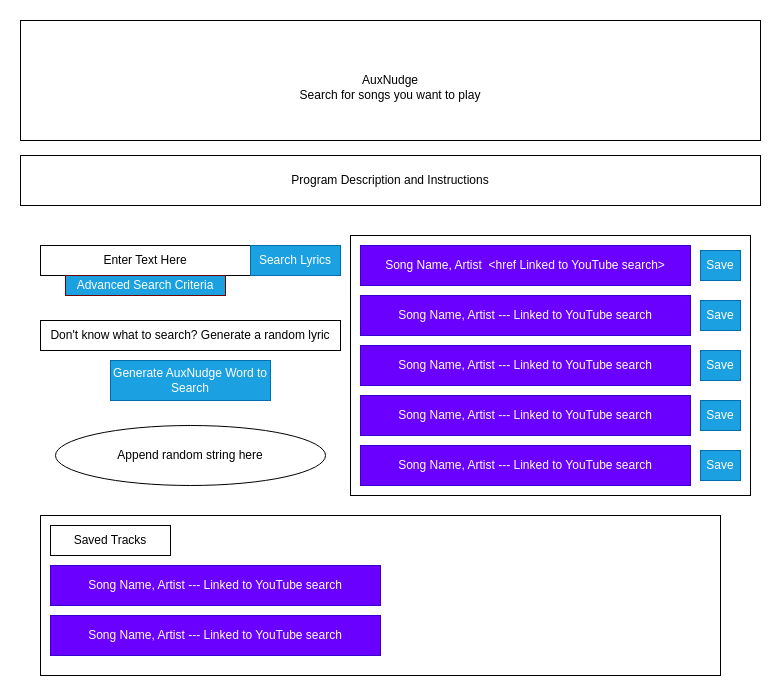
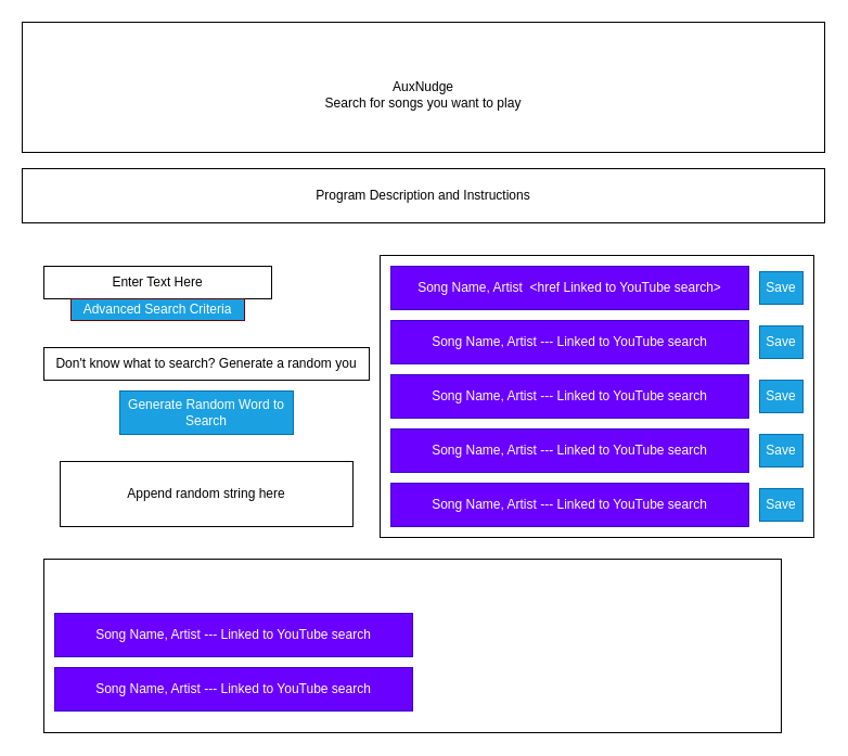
- <mxCell id="4" value="Search Lyrics" style="whiteSpace=wrap;html=1;fillColor=#1ba1e2;fontColor=#ffffff;strokeColor=#006EAF;" parent="1" vertex="1"><mxGeometry x="250" y="245" width="90" height="30" as="geometry" /></mxCell>
- <mxCell id="5" value="Don't know what to search? Generate a random lyric" style="whiteSpace=wrap;html=1;" parent="1" vertex="1"><mxGeometry x="40" y="320" width="300" height="30" as="geometry" /></mxCell>
+ <mxCell id="5" value="Don't know what to search? Generate a random you" style="whiteSpace=wrap;html=1;" parent="1" vertex="1"><mxGeometry x="40" y="320" width="300" height="30" as="geometry" /></mxCell>
- <mxCell id="6" value="Generate AuxNudge Word to Search" style="whiteSpace=wrap;html=1;fillColor=#1ba1e2;fontColor=#ffffff;strokeColor=#006EAF;" parent="1" vertex="1"><mxGeometry x="110" y="360" width="160" height="40" as="geometry" /></mxCell>
+ <mxCell id="6" value="Generate Random Word to Search" style="whiteSpace=wrap;html=1;fillColor=#1ba1e2;fontColor=#ffffff;strokeColor=#006EAF;" parent="1" vertex="1"><mxGeometry x="110" y="360" width="160" height="40" as="geometry" /></mxCell>
- <mxCell id="8" value="Append random string here" style="ellipse;whiteSpace=wrap;html=1;" parent="1" vertex="1"><mxGeometry x="55" y="425" width="270" height="60" as="geometry" /></mxCell>
+ <mxCell id="8" value="Append random string here" style="whiteSpace=wrap;html=1;" parent="1" vertex="1"><mxGeometry x="55" y="425" width="270" height="60" as="geometry" /></mxCell>
- <mxCell id="16" value="Saved Tracks" style="whiteSpace=wrap;html=1;" vertex="1" parent="1"><mxGeometry x="50" y="525" width="120" height="30" as="geometry" /></mxCell>
